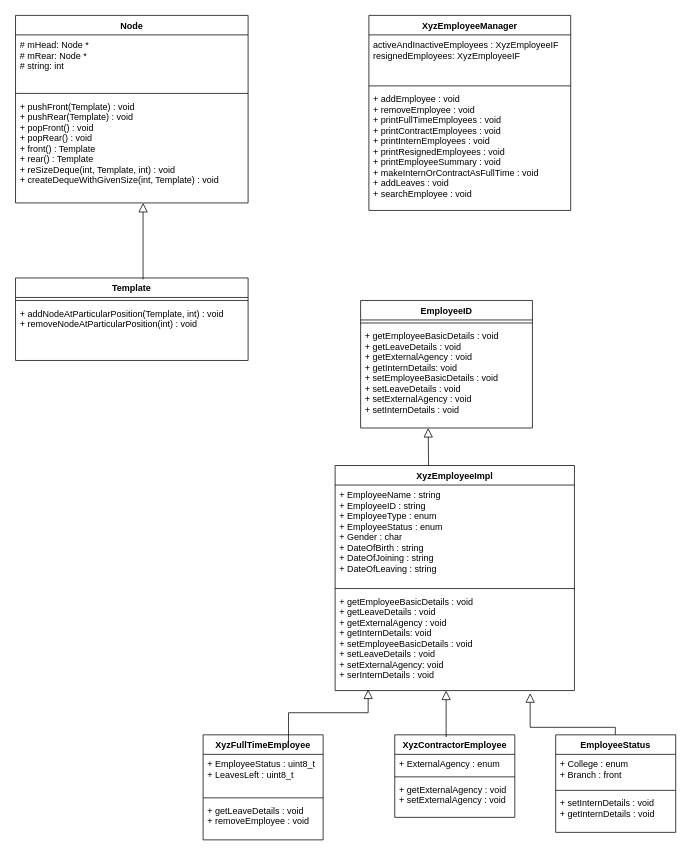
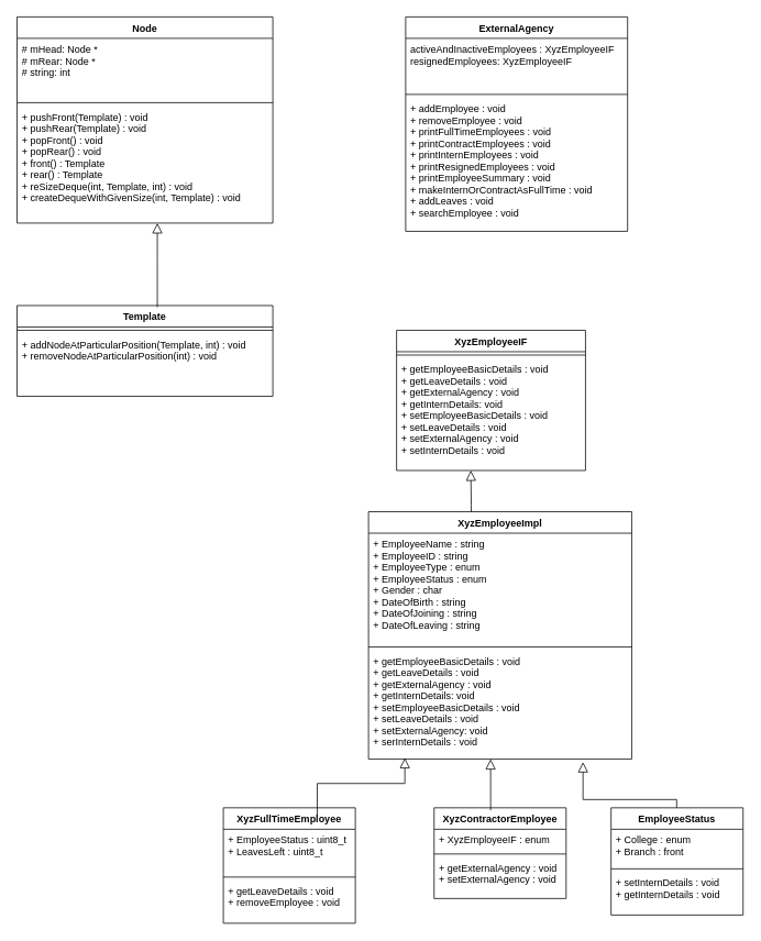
- <mxCell id="28" value="XyzEmployeeManager" style="swimlane;fontStyle=1;align=center;verticalAlign=top;childLayout=stackLayout;horizontal=1;startSize=26;horizontalStack=0;resizeParent=1;resizeParentMax=0;resizeLast=0;collapsible=1;marginBottom=0;" parent="1" vertex="1"><mxGeometry x="491" y="20" width="269" height="260" as="geometry" /></mxCell>
+ <mxCell id="28" value="ExternalAgency" style="swimlane;fontStyle=1;align=center;verticalAlign=top;childLayout=stackLayout;horizontal=1;startSize=26;horizontalStack=0;resizeParent=1;resizeParentMax=0;resizeLast=0;collapsible=1;marginBottom=0;" parent="1" vertex="1"><mxGeometry x="491" y="20" width="269" height="260" as="geometry" /></mxCell>
- <mxCell id="9" value="EmployeeID" style="swimlane;fontStyle=1;align=center;verticalAlign=top;childLayout=stackLayout;horizontal=1;startSize=26;horizontalStack=0;resizeParent=1;resizeParentMax=0;resizeLast=0;collapsible=1;marginBottom=0;" parent="1" vertex="1"><mxGeometry x="480" y="400" width="229" height="170" as="geometry"><mxRectangle x="610" y="210" width="130" height="30" as="alternateBounds" /></mxGeometry></mxCell>
+ <mxCell id="9" value="XyzEmployeeIF" style="swimlane;fontStyle=1;align=center;verticalAlign=top;childLayout=stackLayout;horizontal=1;startSize=26;horizontalStack=0;resizeParent=1;resizeParentMax=0;resizeLast=0;collapsible=1;marginBottom=0;" parent="1" vertex="1"><mxGeometry x="480" y="400" width="229" height="170" as="geometry"><mxRectangle x="610" y="210" width="130" height="30" as="alternateBounds" /></mxGeometry></mxCell>
- <mxCell id="21" value="+ ExternalAgency : enum" style="text;strokeColor=none;fillColor=none;align=left;verticalAlign=top;spacingLeft=4;spacingRight=4;overflow=hidden;rotatable=0;points=[[0,0.5],[1,0.5]];portConstraint=eastwest;" parent="20" vertex="1"><mxGeometry y="26" width="160" height="26" as="geometry" /></mxCell>
+ <mxCell id="21" value="+ XyzEmployeeIF : enum" style="text;strokeColor=none;fillColor=none;align=left;verticalAlign=top;spacingLeft=4;spacingRight=4;overflow=hidden;rotatable=0;points=[[0,0.5],[1,0.5]];portConstraint=eastwest;" parent="20" vertex="1"><mxGeometry y="26" width="160" height="26" as="geometry" /></mxCell>
